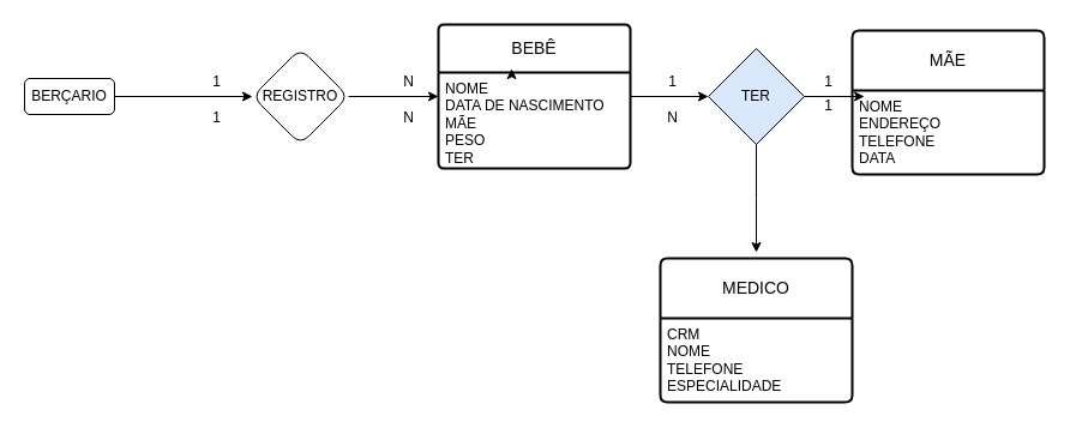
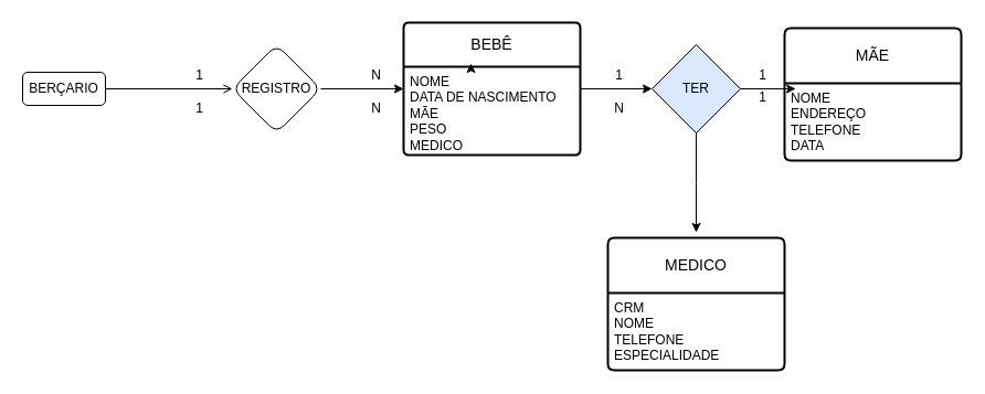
- <mxCell id="2" value="" style="edgeStyle=orthogonalEdgeStyle;rounded=0;orthogonalLoop=1;jettySize=auto;html=1;" edge="1" parent="1" source="3" target="5"><mxGeometry relative="1" as="geometry" /></mxCell>
+ <mxCell id="2" value="" style="edgeStyle=orthogonalEdgeStyle;rounded=0;orthogonalLoop=1;jettySize=auto;html=1;endArrow=open;" edge="1" parent="1" source="3" target="5"><mxGeometry relative="1" as="geometry" /></mxCell>
- <mxCell id="9" value="&lt;div&gt;NOME&lt;/div&gt;&lt;div&gt;DATA DE NASCIMENTO&lt;/div&gt;&lt;div&gt;MÃE&lt;/div&gt;&lt;div&gt;PESO&lt;/div&gt;&lt;div&gt;TER&lt;br&gt;&lt;/div&gt;" style="align=left;strokeColor=none;fillColor=none;spacingLeft=4;fontSize=12;verticalAlign=top;resizable=0;rotatable=0;part=1;html=1;" vertex="1" parent="8"><mxGeometry y="40" width="160" height="80" as="geometry" /></mxCell>
+ <mxCell id="9" value="&lt;div&gt;NOME&lt;/div&gt;&lt;div&gt;DATA DE NASCIMENTO&lt;/div&gt;&lt;div&gt;MÃE&lt;/div&gt;&lt;div&gt;PESO&lt;/div&gt;&lt;div&gt;MEDICO&lt;br&gt;&lt;/div&gt;" style="align=left;strokeColor=none;fillColor=none;spacingLeft=4;fontSize=12;verticalAlign=top;resizable=0;rotatable=0;part=1;html=1;" vertex="1" parent="8"><mxGeometry y="40" width="160" height="80" as="geometry" /></mxCell>
